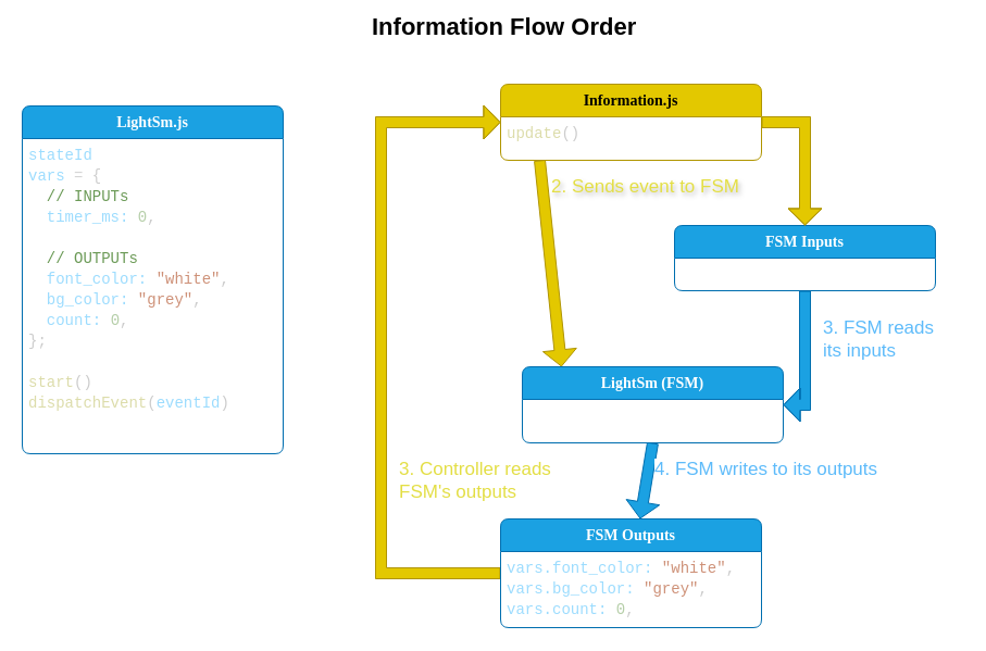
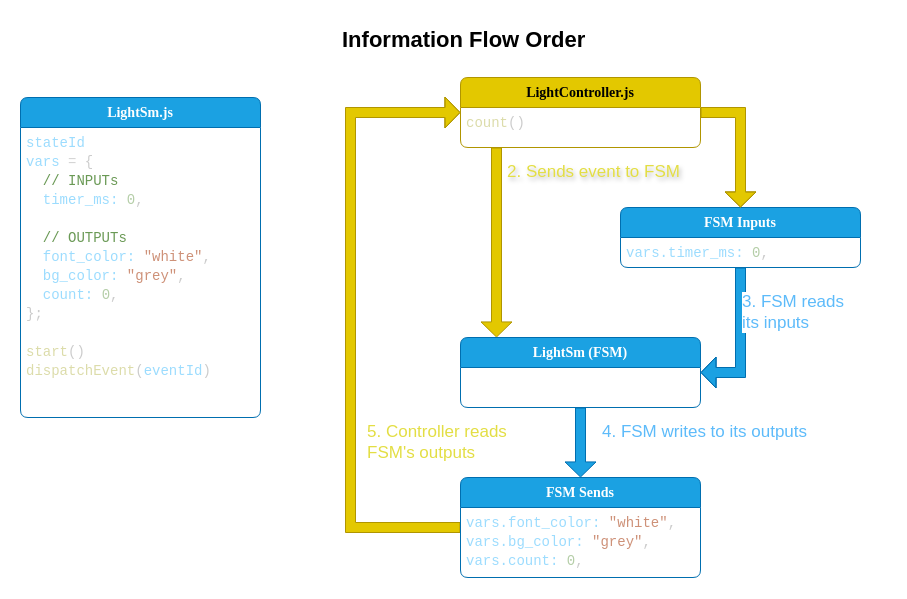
- <mxCell id="16" value="Information Flow Order" style="text;html=1;align=left;verticalAlign=middle;resizable=0;points=[];autosize=1;strokeColor=none;fillColor=none;fontFamily=Helvetica;fontSize=22;fontColor=default;labelBackgroundColor=default;fontStyle=1" parent="1" vertex="1"><mxGeometry x="340" y="5" width="250" height="40" as="geometry" /></mxCell>
+ <mxCell id="16" value="Information Flow Order" style="text;html=1;align=left;verticalAlign=middle;resizable=0;points=[];autosize=1;strokeColor=none;fillColor=none;fontFamily=Helvetica;fontSize=22;fontColor=default;labelBackgroundColor=default;fontStyle=1" parent="1" vertex="1"><mxGeometry x="340" y="20" width="250" height="40" as="geometry" /></mxCell>
- <mxCell id="12" value="Information.js" style="shape=swimlane;rotatable=0;align=center;verticalAlign=top;fontFamily=Lucida Console;startSize=30;fontSize=14;fontStyle=1;swimlaneFillColor=default;rounded=1;arcSize=15;absoluteArcSize=1;container=0;labelBackgroundColor=none;fillColor=#E3C800;fontColor=#000000;strokeColor=#B09500;points=[[0,0,0,0,0],[0,0.25,0,0,0],[0,0.5,0,0,0],[0,0.75,0,0,0],[0,1,0,0,0],[0.08,1,0,0,0],[0.15,1,0,0,0],[0.23,1,0,0,0],[0.25,0,0,0,0],[0.25,1,0,0,0],[0.31,1,0,0,0],[0.38,1,0,0,0],[0.46,1,0,0,0],[0.5,0,0,0,0],[0.5,1,0,0,0],[0.54,1,0,0,0],[0.62,1,0,0,0],[0.69,1,0,0,0],[0.75,0,0,0,0],[0.75,1,0,0,0],[0.77,1,0,0,0],[0.85,1,0,0,0],[0.92,1,0,0,0],[1,0,0,0,0],[1,0.25,0,0,0],[1,0.5,0,0,0],[1,0.75,0,0,0],[1,1,0,0,0]];" parent="1" vertex="1"><mxGeometry x="460" y="77" width="240" height="70" as="geometry" /></mxCell>
+ <mxCell id="12" value="LightController.js" style="shape=swimlane;rotatable=0;align=center;verticalAlign=top;fontFamily=Lucida Console;startSize=30;fontSize=14;fontStyle=1;swimlaneFillColor=default;rounded=1;arcSize=15;absoluteArcSize=1;container=0;labelBackgroundColor=none;fillColor=#E3C800;fontColor=#000000;strokeColor=#B09500;points=[[0,0,0,0,0],[0,0.25,0,0,0],[0,0.5,0,0,0],[0,0.75,0,0,0],[0,1,0,0,0],[0.08,1,0,0,0],[0.15,1,0,0,0],[0.23,1,0,0,0],[0.25,0,0,0,0],[0.25,1,0,0,0],[0.31,1,0,0,0],[0.38,1,0,0,0],[0.46,1,0,0,0],[0.5,0,0,0,0],[0.5,1,0,0,0],[0.54,1,0,0,0],[0.62,1,0,0,0],[0.69,1,0,0,0],[0.75,0,0,0,0],[0.75,1,0,0,0],[0.77,1,0,0,0],[0.85,1,0,0,0],[0.92,1,0,0,0],[1,0,0,0,0],[1,0.25,0,0,0],[1,0.5,0,0,0],[1,0.75,0,0,0],[1,1,0,0,0]];" parent="1" vertex="1"><mxGeometry x="460" y="77" width="240" height="70" as="geometry" /></mxCell>
- <mxCell id="13" value="&lt;div style=&quot;color: rgb(204, 204, 204); font-family: Consolas, &amp;quot;Courier New&amp;quot;, monospace; font-size: 14px; line-height: 19px; white-space-collapse: preserve;&quot;&gt;&lt;div style=&quot;line-height: 19px;&quot;&gt;&lt;span style=&quot;background-color: initial; color: rgb(220, 220, 170);&quot;&gt;update&lt;/span&gt;&lt;span style=&quot;background-color: initial;&quot;&gt;()&lt;/span&gt;&lt;br&gt;&lt;/div&gt;&lt;/div&gt;&lt;div style=&quot;color: rgb(204, 204, 204); font-family: Consolas, &amp;quot;Courier New&amp;quot;, monospace; font-size: 14px; line-height: 19px; white-space-collapse: preserve;&quot;&gt;&lt;div style=&quot;line-height: 19px;&quot;&gt;&lt;div style=&quot;line-height: 19px;&quot;&gt;&lt;br&gt;&lt;/div&gt;&lt;/div&gt;&lt;/div&gt;" style="fontFamily=Lucida Console;align=left;verticalAlign=top;fillColor=none;gradientColor=none;strokeColor=none;rounded=0;spacingLeft=4;resizable=0;movable=0;deletable=0;rotatable=0;autosize=1;html=1;labelBackgroundColor=none;" parent="12" vertex="1" connectable="0"><mxGeometry y="30" width="90" height="50" as="geometry" /></mxCell>
+ <mxCell id="13" value="&lt;div style=&quot;color: rgb(204, 204, 204); font-family: Consolas, &amp;quot;Courier New&amp;quot;, monospace; font-size: 14px; line-height: 19px; white-space-collapse: preserve;&quot;&gt;&lt;div style=&quot;line-height: 19px;&quot;&gt;&lt;span style=&quot;background-color: initial; color: rgb(220, 220, 170);&quot;&gt;count&lt;/span&gt;&lt;span style=&quot;background-color: initial;&quot;&gt;()&lt;/span&gt;&lt;br&gt;&lt;/div&gt;&lt;/div&gt;&lt;div style=&quot;color: rgb(204, 204, 204); font-family: Consolas, &amp;quot;Courier New&amp;quot;, monospace; font-size: 14px; line-height: 19px; white-space-collapse: preserve;&quot;&gt;&lt;div style=&quot;line-height: 19px;&quot;&gt;&lt;div style=&quot;line-height: 19px;&quot;&gt;&lt;br&gt;&lt;/div&gt;&lt;/div&gt;&lt;/div&gt;" style="fontFamily=Lucida Console;align=left;verticalAlign=top;fillColor=none;gradientColor=none;strokeColor=none;rounded=0;spacingLeft=4;resizable=0;movable=0;deletable=0;rotatable=0;autosize=1;html=1;labelBackgroundColor=none;" parent="12" vertex="1" connectable="0"><mxGeometry y="30" width="90" height="50" as="geometry" /></mxCell>
+ <mxCell id="6" value="&lt;div style=&quot;color: rgb(204, 204, 204); font-family: Consolas, &amp;quot;Courier New&amp;quot;, monospace; font-size: 14px; line-height: 19px; white-space-collapse: preserve;&quot;&gt;&lt;div style=&quot;line-height: 19px;&quot;&gt;&lt;div&gt;&lt;span style=&quot;background-color: initial; color: rgb(156, 220, 254);&quot;&gt;vars.timer_ms&lt;/span&gt;&lt;span style=&quot;background-color: initial; color: rgb(156, 220, 254);&quot;&gt;:&lt;/span&gt;&lt;span style=&quot;background-color: initial;&quot;&gt; &lt;/span&gt;&lt;span style=&quot;background-color: initial; color: rgb(181, 206, 168);&quot;&gt;0&lt;/span&gt;&lt;span style=&quot;background-color: initial;&quot;&gt;,&lt;/span&gt;&lt;br&gt;&lt;/div&gt;&lt;/div&gt;&lt;/div&gt;" style="fontFamily=Lucida Console;align=left;verticalAlign=top;fillColor=none;gradientColor=none;strokeColor=none;rounded=0;spacingLeft=4;resizable=0;movable=0;deletable=0;rotatable=0;autosize=1;html=1;labelBackgroundColor=none;" parent="5" vertex="1" connectable="0"><mxGeometry y="30" width="160" height="30" as="geometry" /></mxCell>
- <mxCell id="18" value="3. FSM reads&lt;div&gt;its inputs&lt;/div&gt;" style="text;html=1;align=left;verticalAlign=middle;resizable=0;points=[];autosize=1;strokeColor=none;fillColor=none;fontFamily=Helvetica;fontSize=17;fontColor=#5DBBFA;labelBackgroundColor=default;" parent="1" vertex="1"><mxGeometry x="755" y="287" width="130" height="50" as="geometry" /></mxCell>
+ <mxCell id="18" value="3. FSM reads&lt;div&gt;its inputs&lt;/div&gt;" style="text;html=1;align=left;verticalAlign=middle;resizable=0;points=[];autosize=1;strokeColor=none;fillColor=none;fontFamily=Helvetica;fontSize=17;fontColor=#5DBBFA;labelBackgroundColor=default;" parent="1" vertex="1"><mxGeometry x="740" y="287" width="130" height="50" as="geometry" /></mxCell>
- <mxCell id="15" value="LightSm (FSM)" style="shape=swimlane;rotatable=0;align=center;verticalAlign=top;fontFamily=Lucida Console;startSize=30;fontSize=14;fontStyle=1;fontColor=#ffffff;fillColor=#1ba1e2;swimlaneFillColor=default;rounded=1;arcSize=15;absoluteArcSize=1;strokeColor=#006EAF;collapsible=0;points=[[0,0,0,0,0],[0,0.25,0,0,0],[0,0.5,0,0,0],[0,0.75,0,0,0],[0,1,0,0,0],[0.08,0,0,0,0],[0.15,0,0,0,0],[0.23,0,0,0,0],[0.25,0,0,0,0],[0.25,1,0,0,0],[0.31,0,0,0,0],[0.38,0,0,0,0],[0.46,0,0,0,0],[0.5,0,0,0,0],[0.5,1,0,0,0],[0.54,0,0,0,0],[0.62,0,0,0,0],[0.69,0,0,0,0],[0.75,0,0,0,0],[0.75,1,0,0,0],[0.77,0,0,0,0],[0.85,0,0,0,0],[0.92,0,0,0,0],[1,0,0,0,0],[1,0.25,0,0,0],[1,0.5,0,0,0],[1,0.75,0,0,0],[1,1,0,0,0]];" parent="1" vertex="1"><mxGeometry x="480" y="337" width="240" height="70" as="geometry" /></mxCell>
+ <mxCell id="15" value="LightSm (FSM)" style="shape=swimlane;rotatable=0;align=center;verticalAlign=top;fontFamily=Lucida Console;startSize=30;fontSize=14;fontStyle=1;fontColor=#ffffff;fillColor=#1ba1e2;swimlaneFillColor=default;rounded=1;arcSize=15;absoluteArcSize=1;strokeColor=#006EAF;collapsible=0;points=[[0,0,0,0,0],[0,0.25,0,0,0],[0,0.5,0,0,0],[0,0.75,0,0,0],[0,1,0,0,0],[0.08,0,0,0,0],[0.15,0,0,0,0],[0.23,0,0,0,0],[0.25,0,0,0,0],[0.25,1,0,0,0],[0.31,0,0,0,0],[0.38,0,0,0,0],[0.46,0,0,0,0],[0.5,0,0,0,0],[0.5,1,0,0,0],[0.54,0,0,0,0],[0.62,0,0,0,0],[0.69,0,0,0,0],[0.75,0,0,0,0],[0.75,1,0,0,0],[0.77,0,0,0,0],[0.85,0,0,0,0],[0.92,0,0,0,0],[1,0,0,0,0],[1,0.25,0,0,0],[1,0.5,0,0,0],[1,0.75,0,0,0],[1,1,0,0,0]];" parent="1" vertex="1"><mxGeometry x="460" y="337" width="240" height="70" as="geometry" /></mxCell>
- <mxCell id="20" value="3. Controller reads&lt;div&gt;FSM's outputs&lt;/div&gt;" style="text;html=1;align=left;verticalAlign=middle;resizable=0;points=[];autosize=1;strokeColor=none;fillColor=none;fontFamily=Helvetica;fontSize=17;fontColor=#E3DE44;labelBackgroundColor=default;" parent="1" vertex="1"><mxGeometry x="365" y="417" width="160" height="50" as="geometry" /></mxCell>
+ <mxCell id="20" value="5. Controller reads&lt;div&gt;FSM's outputs&lt;/div&gt;" style="text;html=1;align=left;verticalAlign=middle;resizable=0;points=[];autosize=1;strokeColor=none;fillColor=none;fontFamily=Helvetica;fontSize=17;fontColor=#E3DE44;labelBackgroundColor=default;" parent="1" vertex="1"><mxGeometry x="365" y="417" width="160" height="50" as="geometry" /></mxCell>
- <mxCell id="8" value="FSM Outputs" style="shape=swimlane;rotatable=0;align=center;verticalAlign=top;fontFamily=Lucida Console;startSize=30;fontSize=14;fontStyle=1;fontColor=#ffffff;fillColor=#1ba1e2;swimlaneFillColor=default;rounded=1;arcSize=15;absoluteArcSize=1;strokeColor=#006EAF;collapsible=0;" parent="1" vertex="1"><mxGeometry x="460" y="477" width="240" height="100" as="geometry" /></mxCell>
+ <mxCell id="8" value="FSM Sends" style="shape=swimlane;rotatable=0;align=center;verticalAlign=top;fontFamily=Lucida Console;startSize=30;fontSize=14;fontStyle=1;fontColor=#ffffff;fillColor=#1ba1e2;swimlaneFillColor=default;rounded=1;arcSize=15;absoluteArcSize=1;strokeColor=#006EAF;collapsible=0;" parent="1" vertex="1"><mxGeometry x="460" y="477" width="240" height="100" as="geometry" /></mxCell>
